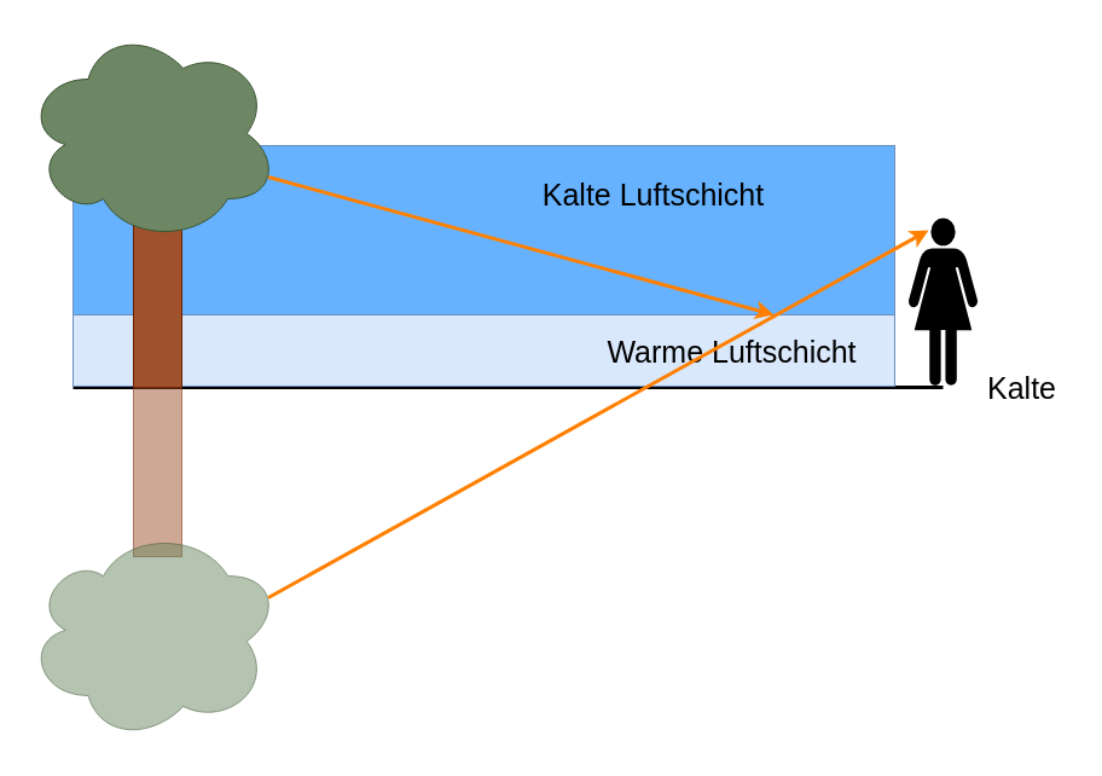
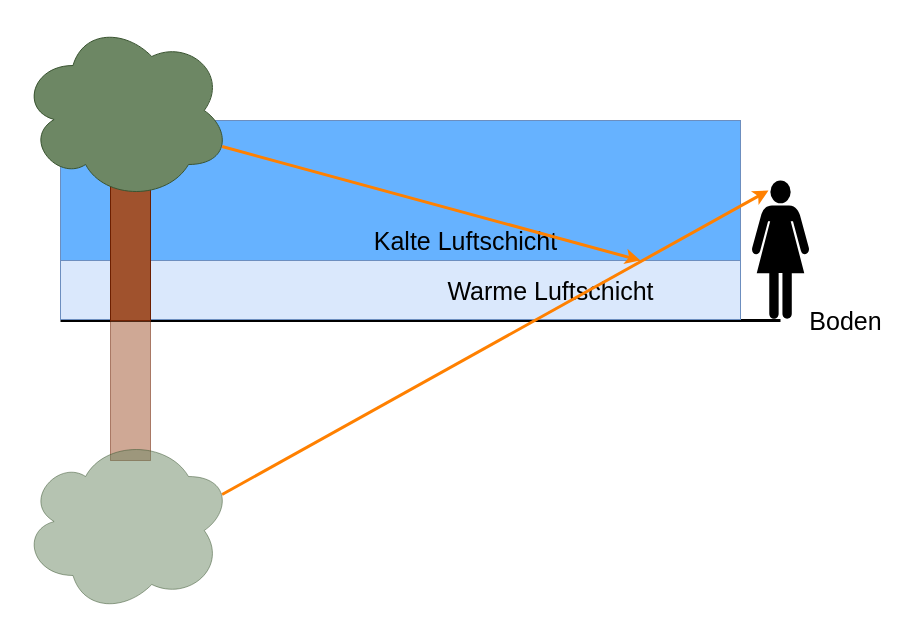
- <mxCell id="8" value="&lt;font style=&quot;font-size: 25px&quot;&gt;Kalte Luftschicht&lt;/font&gt;" style="text;html=1;resizable=0;autosize=1;align=center;verticalAlign=middle;points=[];fillColor=none;strokeColor=none;rounded=0;" vertex="1" parent="1"><mxGeometry x="440" y="150" width="200" height="20" as="geometry" /></mxCell>
+ <mxCell id="8" value="&lt;font style=&quot;font-size: 25px&quot;&gt;Kalte Luftschicht&lt;/font&gt;" style="text;html=1;resizable=0;autosize=1;align=center;verticalAlign=middle;points=[];fillColor=none;strokeColor=none;rounded=0;" vertex="1" parent="1"><mxGeometry x="365" y="230" width="200" height="20" as="geometry" /></mxCell>
- <mxCell id="6" value="&lt;font style=&quot;font-size: 25px&quot;&gt;Warme Luftschicht&lt;/font&gt;" style="text;html=1;resizable=0;autosize=1;align=center;verticalAlign=middle;points=[];fillColor=none;strokeColor=none;rounded=0;" vertex="1" parent="1"><mxGeometry x="495" y="279.5" width="220" height="20" as="geometry" /></mxCell>
+ <mxCell id="6" value="&lt;font style=&quot;font-size: 25px&quot;&gt;Warme Luftschicht&lt;/font&gt;" style="text;html=1;resizable=0;autosize=1;align=center;verticalAlign=middle;points=[];fillColor=none;strokeColor=none;rounded=0;" vertex="1" parent="1"><mxGeometry x="440" y="279.5" width="220" height="20" as="geometry" /></mxCell>
- <mxCell id="3" value="&lt;font style=&quot;font-size: 25px&quot;&gt;Kalte&lt;/font&gt;" style="text;html=1;resizable=0;autosize=1;align=center;verticalAlign=middle;points=[];fillColor=none;strokeColor=none;rounded=0;" vertex="1" parent="1"><mxGeometry x="800" y="310" width="90" height="20" as="geometry" /></mxCell>
+ <mxCell id="3" value="&lt;font style=&quot;font-size: 25px&quot;&gt;Boden&lt;/font&gt;" style="text;html=1;resizable=0;autosize=1;align=center;verticalAlign=middle;points=[];fillColor=none;strokeColor=none;rounded=0;" vertex="1" parent="1"><mxGeometry x="800" y="310" width="90" height="20" as="geometry" /></mxCell>
